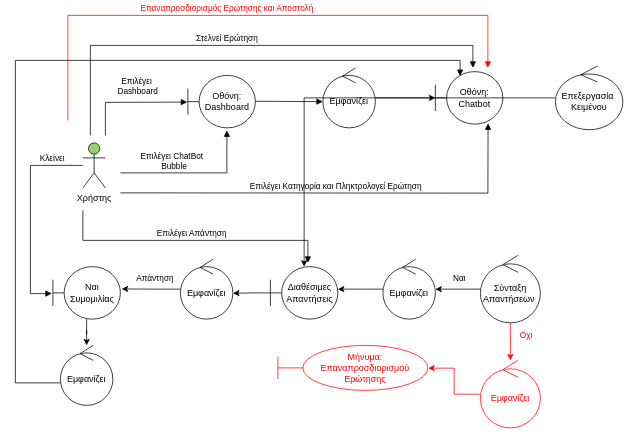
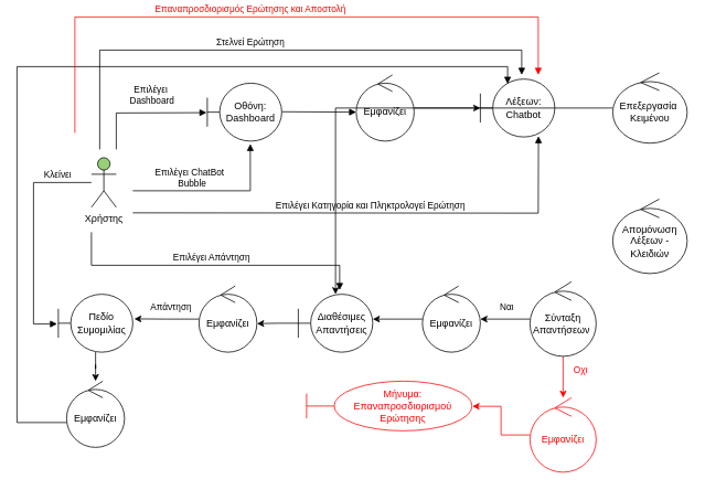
- <mxCell id="8" value="Οθόνη:&lt;br&gt;Chatbot" style="shape=umlBoundary;whiteSpace=wrap;html=1;" parent="1" vertex="1"><mxGeometry x="580" y="95" width="90" height="70" as="geometry" /></mxCell>
+ <mxCell id="8" value="Λέξεων:&lt;br&gt;Chatbot" style="shape=umlBoundary;whiteSpace=wrap;html=1;" parent="1" vertex="1"><mxGeometry x="580" y="95" width="90" height="70" as="geometry" /></mxCell>
+ <mxCell id="14" value="Απομόνωση Λέξεων - Κλειδιών" style="ellipse;shape=umlControl;whiteSpace=wrap;html=1;" parent="1" vertex="1"><mxGeometry x="740" y="240" width="90" height="90" as="geometry" /></mxCell>
- <mxCell id="29" value="Ναι Συμομιλίας" style="shape=umlBoundary;whiteSpace=wrap;html=1;" parent="1" vertex="1"><mxGeometry x="70" y="355" width="90" height="70" as="geometry" /></mxCell>
+ <mxCell id="29" value="Πεδίο Συμομιλίας" style="shape=umlBoundary;whiteSpace=wrap;html=1;" parent="1" vertex="1"><mxGeometry x="70" y="355" width="90" height="70" as="geometry" /></mxCell>
